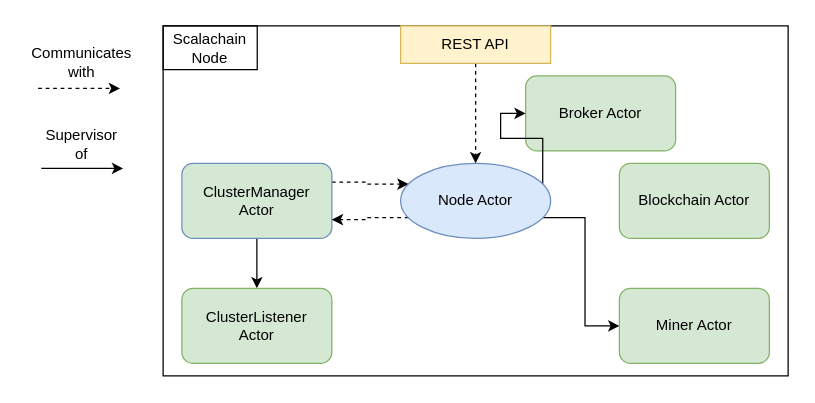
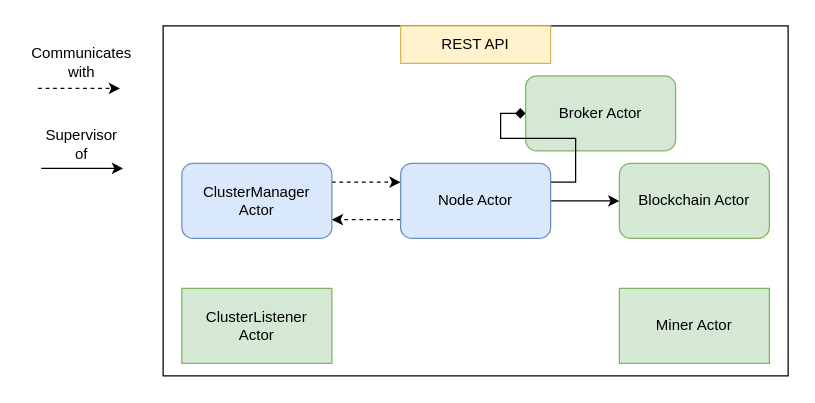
- <mxCell id="17" value="Scalachain &lt;br&gt;Node" style="text;html=1;strokeColor=#000000;fillColor=none;align=center;verticalAlign=middle;whiteSpace=wrap;rounded=0;" vertex="1" parent="1"><mxGeometry x="130" y="20" width="75.294" height="35" as="geometry" /></mxCell>
- <mxCell id="15" style="edgeStyle=orthogonalEdgeStyle;rounded=0;orthogonalLoop=1;jettySize=auto;html=1;exitX=0.5;exitY=1;exitDx=0;exitDy=0;entryX=0.5;entryY=0;entryDx=0;entryDy=0;dashed=1;" edge="1" parent="1" source="16" target="13"><mxGeometry relative="1" as="geometry" /></mxCell>
- <mxCell id="11" style="edgeStyle=orthogonalEdgeStyle;rounded=0;orthogonalLoop=1;jettySize=auto;html=1;exitX=1;exitY=0.25;exitDx=0;exitDy=0;entryX=0;entryY=0.5;entryDx=0;entryDy=0;" edge="1" parent="1" source="13" target="8"><mxGeometry relative="1" as="geometry" /></mxCell>
+ <mxCell id="11" style="edgeStyle=orthogonalEdgeStyle;rounded=0;orthogonalLoop=1;jettySize=auto;html=1;exitX=1;exitY=0.25;exitDx=0;exitDy=0;entryX=0;entryY=0.5;entryDx=0;entryDy=0;endArrow=diamond;" edge="1" parent="1" source="13" target="8"><mxGeometry relative="1" as="geometry" /></mxCell>
- <mxCell id="5" value="ClusterManager&lt;br&gt;Actor" style="rounded=1;whiteSpace=wrap;html=1;fillColor=#d5e8d4;strokeColor=#6c8ebf;" vertex="1" parent="1"><mxGeometry x="145" y="130" width="120" height="60" as="geometry" /></mxCell>
+ <mxCell id="5" value="ClusterManager&lt;br&gt;Actor" style="rounded=1;whiteSpace=wrap;html=1;fillColor=#dae8fc;strokeColor=#6c8ebf;" vertex="1" parent="1"><mxGeometry x="145" y="130" width="120" height="60" as="geometry" /></mxCell>
- <mxCell id="13" value="Node Actor&lt;br&gt;" style="ellipse;whiteSpace=wrap;html=1;fillColor=#dae8fc;strokeColor=#6c8ebf;" vertex="1" parent="1"><mxGeometry x="320" y="130" width="120" height="60" as="geometry" /></mxCell>
+ <mxCell id="13" value="Node Actor&lt;br&gt;" style="rounded=1;whiteSpace=wrap;html=1;fillColor=#dae8fc;strokeColor=#6c8ebf;" vertex="1" parent="1"><mxGeometry x="320" y="130" width="120" height="60" as="geometry" /></mxCell>
+ <mxCell id="10" style="edgeStyle=orthogonalEdgeStyle;rounded=0;orthogonalLoop=1;jettySize=auto;html=1;exitX=1;exitY=0.5;exitDx=0;exitDy=0;entryX=0;entryY=0.5;entryDx=0;entryDy=0;" edge="1" parent="1" source="13" target="14"><mxGeometry relative="1" as="geometry" /></mxCell>
- <mxCell id="4" style="edgeStyle=orthogonalEdgeStyle;rounded=0;orthogonalLoop=1;jettySize=auto;html=1;exitX=0.5;exitY=1;exitDx=0;exitDy=0;entryX=0.5;entryY=0;entryDx=0;entryDy=0;" edge="1" parent="1" source="5" target="7"><mxGeometry relative="1" as="geometry" /></mxCell>
- <mxCell id="12" style="edgeStyle=orthogonalEdgeStyle;rounded=0;orthogonalLoop=1;jettySize=auto;html=1;exitX=1;exitY=0.75;exitDx=0;exitDy=0;entryX=0;entryY=0.5;entryDx=0;entryDy=0;" edge="1" parent="1" source="13" target="6"><mxGeometry relative="1" as="geometry" /></mxCell>
- <mxCell id="7" value="ClusterListener&lt;br&gt;Actor&lt;br&gt;" style="rounded=1;whiteSpace=wrap;html=1;fillColor=#d5e8d4;strokeColor=#82b366;" vertex="1" parent="1"><mxGeometry x="145" y="230" width="120" height="60" as="geometry" /></mxCell>
+ <mxCell id="7" value="ClusterListener&lt;br&gt;Actor&lt;br&gt;" style="whiteSpace=wrap;html=1;fillColor=#d5e8d4;strokeColor=#82b366;rounded=0;" vertex="1" parent="1"><mxGeometry x="145" y="230" width="120" height="60" as="geometry" /></mxCell>
- <mxCell id="6" value="Miner Actor" style="rounded=1;whiteSpace=wrap;html=1;fillColor=#d5e8d4;strokeColor=#82b366;" vertex="1" parent="1"><mxGeometry x="495" y="230" width="120" height="60" as="geometry" /></mxCell>
+ <mxCell id="6" value="Miner Actor" style="whiteSpace=wrap;html=1;fillColor=#d5e8d4;strokeColor=#82b366;rounded=0;" vertex="1" parent="1"><mxGeometry x="495" y="230" width="120" height="60" as="geometry" /></mxCell>
